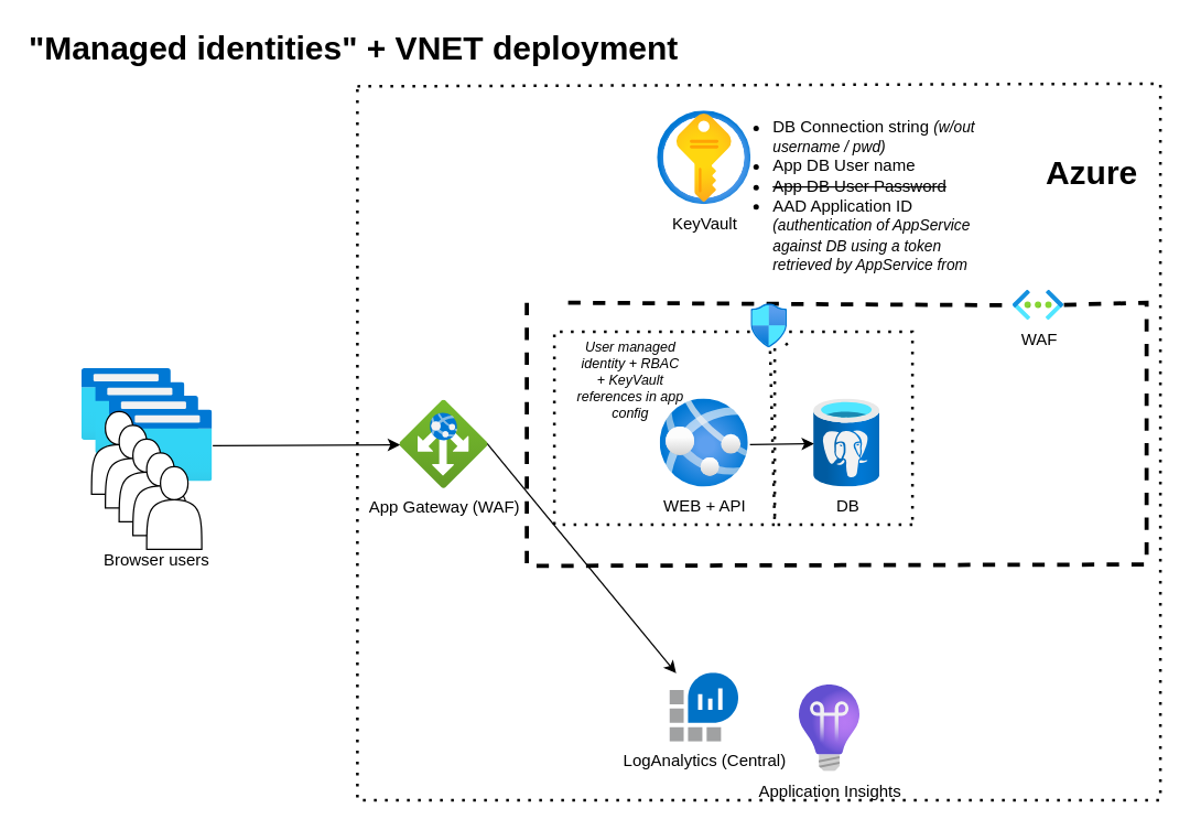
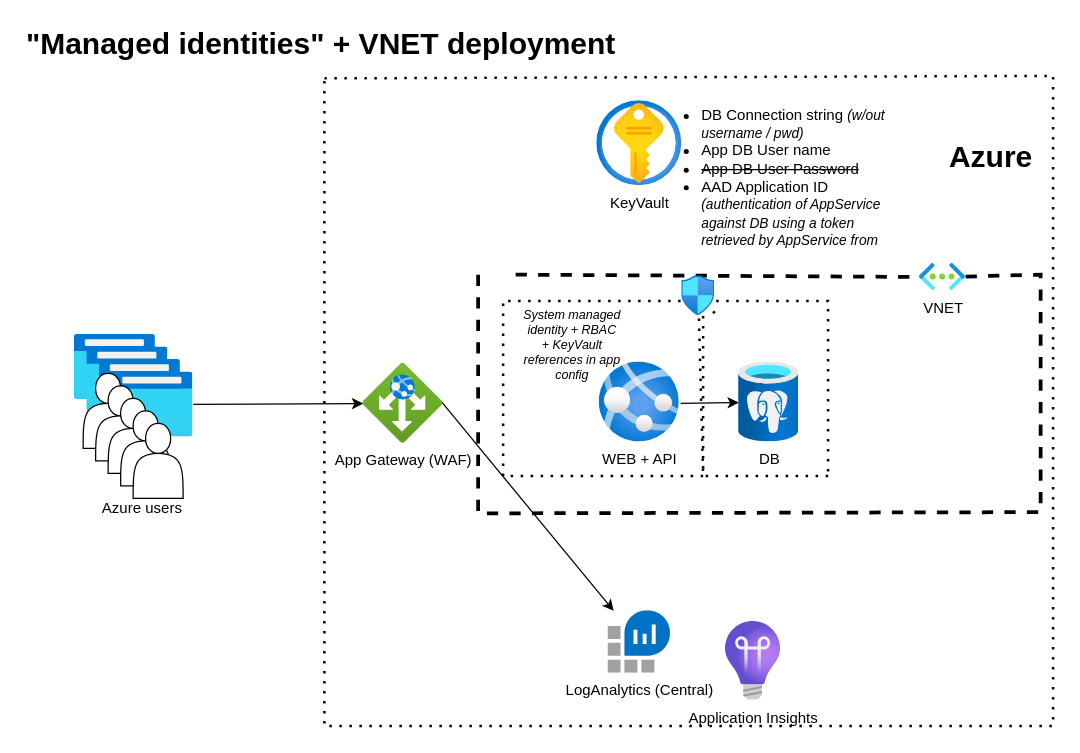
- <mxCell id="27" value="WAF" style="aspect=fixed;html=1;points=[];align=center;image;fontSize=12;image=img/lib/azure2/networking/Virtual_Networks.svg;" vertex="1" parent="1"><mxGeometry x="735.15" y="210" width="36.85" height="22" as="geometry" /></mxCell>
+ <mxCell id="27" value="VNET" style="aspect=fixed;html=1;points=[];align=center;image;fontSize=12;image=img/lib/azure2/networking/Virtual_Networks.svg;" vertex="1" parent="1"><mxGeometry x="735.15" y="210" width="36.85" height="22" as="geometry" /></mxCell>
- <mxCell id="22" value="User managed identity + RBAC + KeyVault references in app config" style="text;html=1;strokeColor=none;fillColor=none;align=center;verticalAlign=middle;whiteSpace=wrap;rounded=0;fontStyle=2;fontSize=10;" parent="1" vertex="1"><mxGeometry x="417" y="244" width="81" height="61" as="geometry" /></mxCell>
+ <mxCell id="22" value="System managed identity + RBAC + KeyVault references in app config" style="text;html=1;strokeColor=none;fillColor=none;align=center;verticalAlign=middle;whiteSpace=wrap;rounded=0;fontStyle=2;fontSize=10;" parent="1" vertex="1"><mxGeometry x="417" y="244" width="81" height="61" as="geometry" /></mxCell>
- <mxCell id="18" value="Browser users" style="text;html=1;align=center;verticalAlign=middle;resizable=0;points=[];autosize=1;strokeColor=none;fillColor=none;" parent="1" vertex="1"><mxGeometry x="63" y="391" width="100" height="30" as="geometry" /></mxCell>
+ <mxCell id="18" value="Azure users" style="text;html=1;align=center;verticalAlign=middle;resizable=0;points=[];autosize=1;strokeColor=none;fillColor=none;" parent="1" vertex="1"><mxGeometry x="63" y="391" width="100" height="30" as="geometry" /></mxCell>
